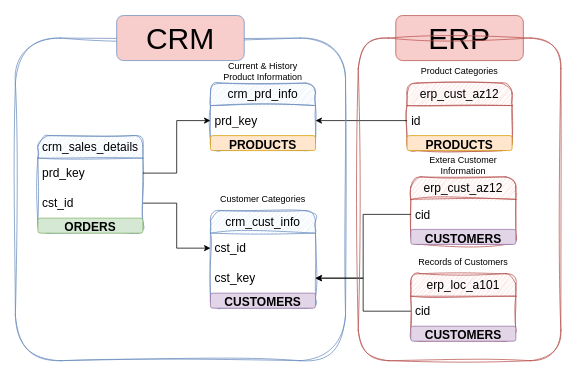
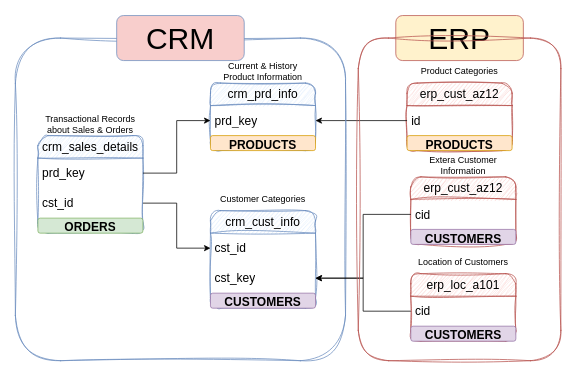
- <mxCell id="33" value="ERP" style="rounded=1;whiteSpace=wrap;html=1;fontSize=40;fillColor=#f8cecc;strokeColor=#b85450;" parent="1" vertex="1"><mxGeometry x="527" y="20" width="170" height="60" as="geometry" /></mxCell>
+ <mxCell id="33" value="ERP" style="rounded=1;whiteSpace=wrap;html=1;fontSize=40;fillColor=#fff2cc;strokeColor=#b85450;" parent="1" vertex="1"><mxGeometry x="527" y="20" width="170" height="60" as="geometry" /></mxCell>
+ <mxCell id="15" value="Transactional Records about Sales &amp;amp; Orders" style="text;html=1;align=center;verticalAlign=middle;whiteSpace=wrap;rounded=0;" parent="1" vertex="1"><mxGeometry x="55" y="150" width="130" height="30" as="geometry" /></mxCell>
- <mxCell id="25" value="Records of Customers" style="text;html=1;align=center;verticalAlign=middle;whiteSpace=wrap;rounded=0;" parent="1" vertex="1"><mxGeometry x="552" y="334" width="130" height="30" as="geometry" /></mxCell>
+ <mxCell id="25" value="Location of Customers" style="text;html=1;align=center;verticalAlign=middle;whiteSpace=wrap;rounded=0;" parent="1" vertex="1"><mxGeometry x="552" y="334" width="130" height="30" as="geometry" /></mxCell>
